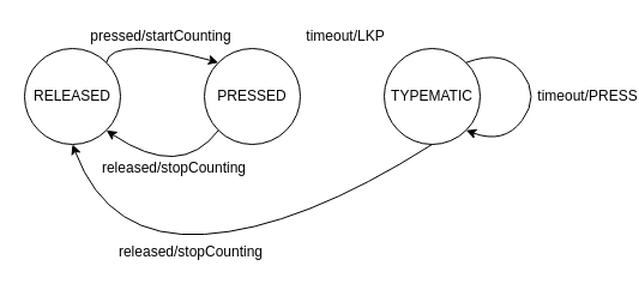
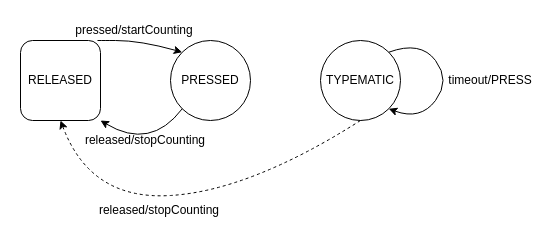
- <mxCell id="7" value="timeout/LKP" style="text;html=1;strokeColor=none;fillColor=none;align=center;verticalAlign=middle;whiteSpace=wrap;rounded=0;" parent="1" vertex="1"><mxGeometry x="219" y="20" width="138" height="20" as="geometry" /></mxCell>
- <mxCell id="2" value="RELEASED" style="ellipse;whiteSpace=wrap;html=1;" parent="1" vertex="1"><mxGeometry x="20" y="40" width="80" height="80" as="geometry" /></mxCell>
+ <mxCell id="2" value="RELEASED" style="whiteSpace=wrap;html=1;rounded=1;" parent="1" vertex="1"><mxGeometry x="20" y="40" width="80" height="80" as="geometry" /></mxCell>
- <mxCell id="11" value="" style="curved=1;endArrow=classic;html=1;entryX=0.5;entryY=1;entryDx=0;entryDy=0;exitX=0.5;exitY=1;exitDx=0;exitDy=0;" parent="1" source="4" target="2" edge="1"><mxGeometry width="50" height="50" relative="1" as="geometry"><mxPoint x="360" y="180" as="sourcePoint" /><mxPoint x="430" y="170" as="targetPoint" /><Array as="points"><mxPoint x="250" y="190" /><mxPoint x="90" y="200" /></Array></mxGeometry></mxCell>
+ <mxCell id="11" value="" style="curved=1;endArrow=classic;html=1;entryX=0.5;entryY=1;entryDx=0;entryDy=0;exitX=0.5;exitY=1;exitDx=0;exitDy=0;dashed=1;" parent="1" source="4" target="2" edge="1"><mxGeometry width="50" height="50" relative="1" as="geometry"><mxPoint x="360" y="180" as="sourcePoint" /><mxPoint x="430" y="170" as="targetPoint" /><Array as="points"><mxPoint x="250" y="190" /><mxPoint x="90" y="200" /></Array></mxGeometry></mxCell>
